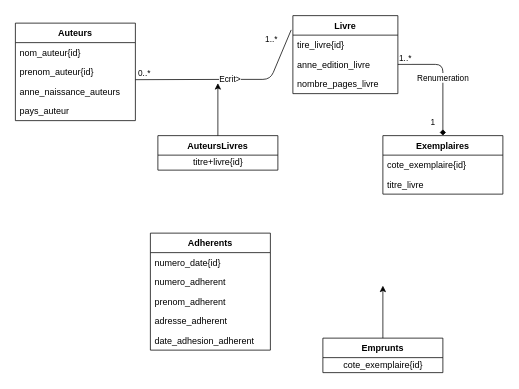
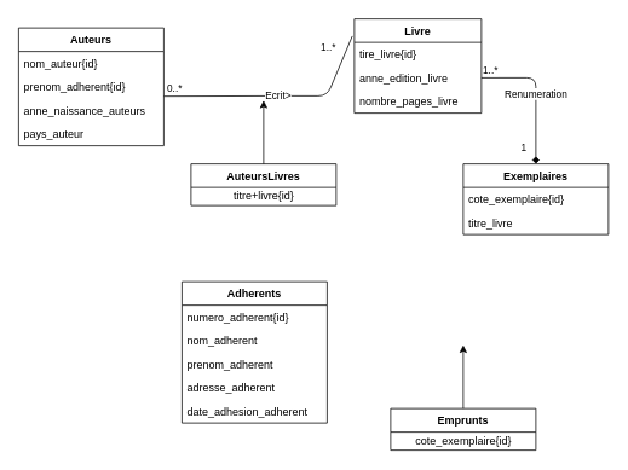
- <mxCell id="4" value="prenom_auteur{id}" style="text;strokeColor=none;fillColor=none;align=left;verticalAlign=top;spacingLeft=4;spacingRight=4;overflow=hidden;rotatable=0;points=[[0,0.5],[1,0.5]];portConstraint=eastwest;" parent="2" vertex="1"><mxGeometry y="52" width="160" height="26" as="geometry" /></mxCell>
+ <mxCell id="4" value="prenom_adherent{id}" style="text;strokeColor=none;fillColor=none;align=left;verticalAlign=top;spacingLeft=4;spacingRight=4;overflow=hidden;rotatable=0;points=[[0,0.5],[1,0.5]];portConstraint=eastwest;" parent="2" vertex="1"><mxGeometry y="52" width="160" height="26" as="geometry" /></mxCell>
- <mxCell id="24" value="numero_date{id}" style="text;strokeColor=none;fillColor=none;align=left;verticalAlign=top;spacingLeft=4;spacingRight=4;overflow=hidden;rotatable=0;points=[[0,0.5],[1,0.5]];portConstraint=eastwest;" parent="23" vertex="1"><mxGeometry y="26" width="160" height="26" as="geometry" /></mxCell>
+ <mxCell id="24" value="numero_adherent{id}" style="text;strokeColor=none;fillColor=none;align=left;verticalAlign=top;spacingLeft=4;spacingRight=4;overflow=hidden;rotatable=0;points=[[0,0.5],[1,0.5]];portConstraint=eastwest;" parent="23" vertex="1"><mxGeometry y="26" width="160" height="26" as="geometry" /></mxCell>
- <mxCell id="25" value="numero_adherent" style="text;strokeColor=none;fillColor=none;align=left;verticalAlign=top;spacingLeft=4;spacingRight=4;overflow=hidden;rotatable=0;points=[[0,0.5],[1,0.5]];portConstraint=eastwest;" parent="23" vertex="1"><mxGeometry y="52" width="160" height="26" as="geometry" /></mxCell>
+ <mxCell id="25" value="nom_adherent" style="text;strokeColor=none;fillColor=none;align=left;verticalAlign=top;spacingLeft=4;spacingRight=4;overflow=hidden;rotatable=0;points=[[0,0.5],[1,0.5]];portConstraint=eastwest;" parent="23" vertex="1"><mxGeometry y="52" width="160" height="26" as="geometry" /></mxCell>
